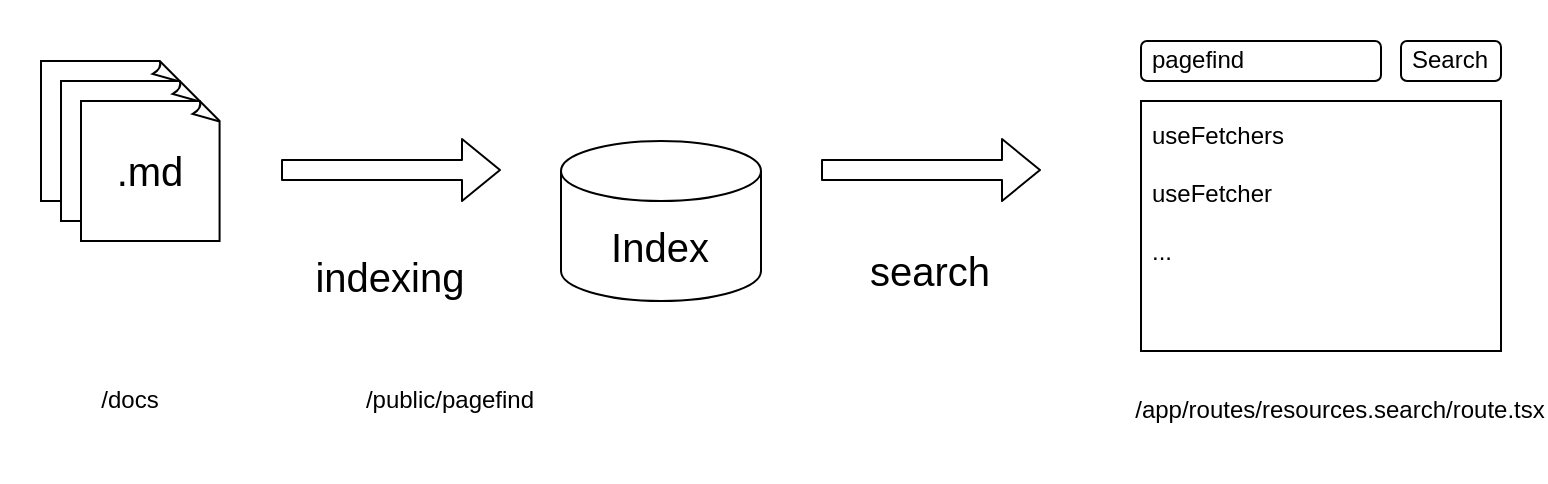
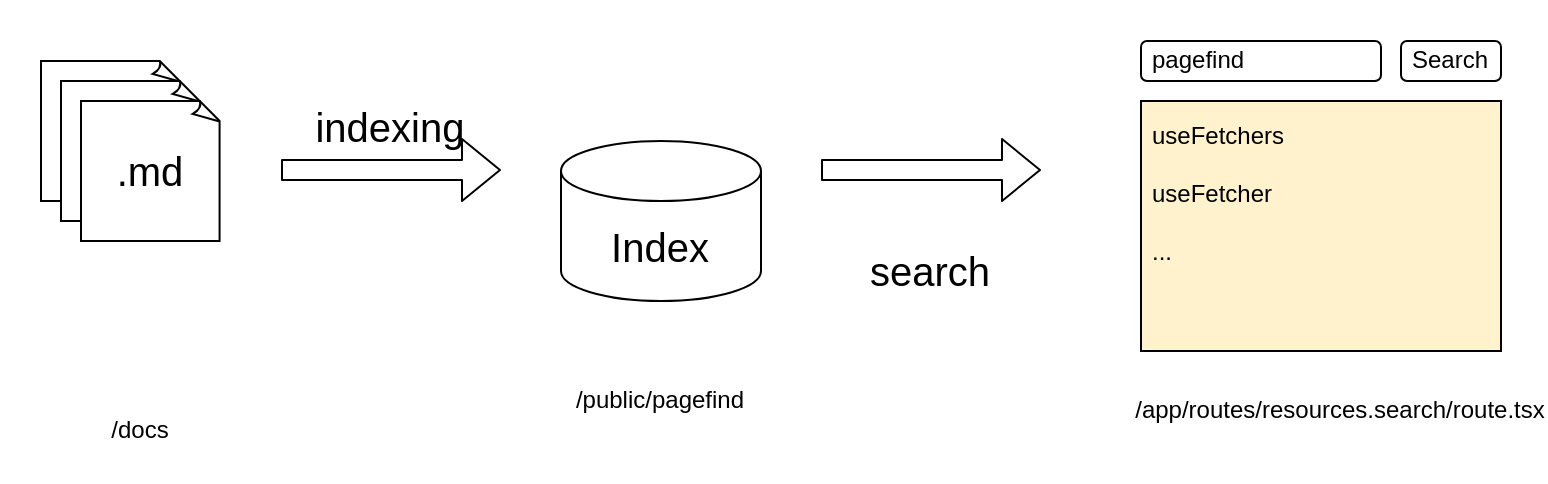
- <mxCell id="15" value="useFetchers&lt;br&gt;&lt;br&gt;useFetcher&lt;br&gt;&lt;br&gt;..." style="rounded=0;whiteSpace=wrap;html=1;align=left;verticalAlign=top;spacingLeft=4;spacingTop=4;container=0;" parent="1" vertex="1"><mxGeometry x="570" y="50" width="180" height="125" as="geometry" /></mxCell>
+ <mxCell id="15" value="useFetchers&lt;br&gt;&lt;br&gt;useFetcher&lt;br&gt;&lt;br&gt;..." style="rounded=0;whiteSpace=wrap;html=1;align=left;verticalAlign=top;spacingLeft=4;spacingTop=4;container=0;fillColor=#fff2cc;" parent="1" vertex="1"><mxGeometry x="570" y="50" width="180" height="125" as="geometry" /></mxCell>
- <mxCell id="10" value="indexing" style="text;html=1;strokeColor=none;fillColor=none;align=center;verticalAlign=middle;whiteSpace=wrap;rounded=0;fontSize=20;" parent="1" vertex="1"><mxGeometry x="150" y="122.5" width="90" height="30" as="geometry" /></mxCell>
+ <mxCell id="10" value="indexing" style="text;html=1;strokeColor=none;fillColor=none;align=center;verticalAlign=middle;whiteSpace=wrap;rounded=0;fontSize=20;" parent="1" vertex="1"><mxGeometry x="150" y="47.5" width="90" height="30" as="geometry" /></mxCell>
- <mxCell id="5" value="/docs" style="text;html=1;strokeColor=none;fillColor=none;align=center;verticalAlign=middle;whiteSpace=wrap;rounded=0;" parent="1" vertex="1"><mxGeometry x="20" y="185" width="90" height="30" as="geometry" /></mxCell>
+ <mxCell id="5" value="/docs" style="text;html=1;strokeColor=none;fillColor=none;align=center;verticalAlign=middle;whiteSpace=wrap;rounded=0;" parent="1" vertex="1"><mxGeometry x="25" y="200" width="90" height="30" as="geometry" /></mxCell>
- <mxCell id="8" value="/public/pagefind" style="text;html=1;strokeColor=none;fillColor=none;align=center;verticalAlign=middle;whiteSpace=wrap;rounded=0;" parent="1" vertex="1"><mxGeometry x="180" y="185" width="90" height="30" as="geometry" /></mxCell>
+ <mxCell id="8" value="/public/pagefind" style="text;html=1;strokeColor=none;fillColor=none;align=center;verticalAlign=middle;whiteSpace=wrap;rounded=0;" parent="1" vertex="1"><mxGeometry x="285" y="185" width="90" height="30" as="geometry" /></mxCell>
